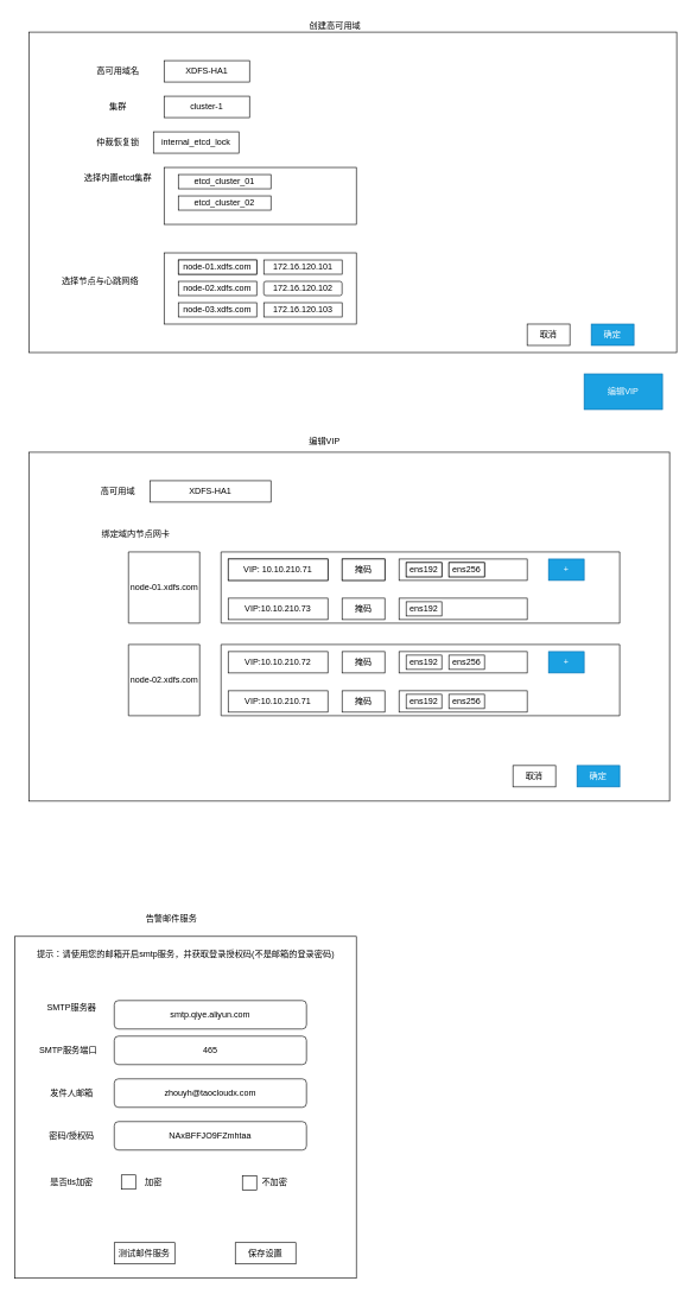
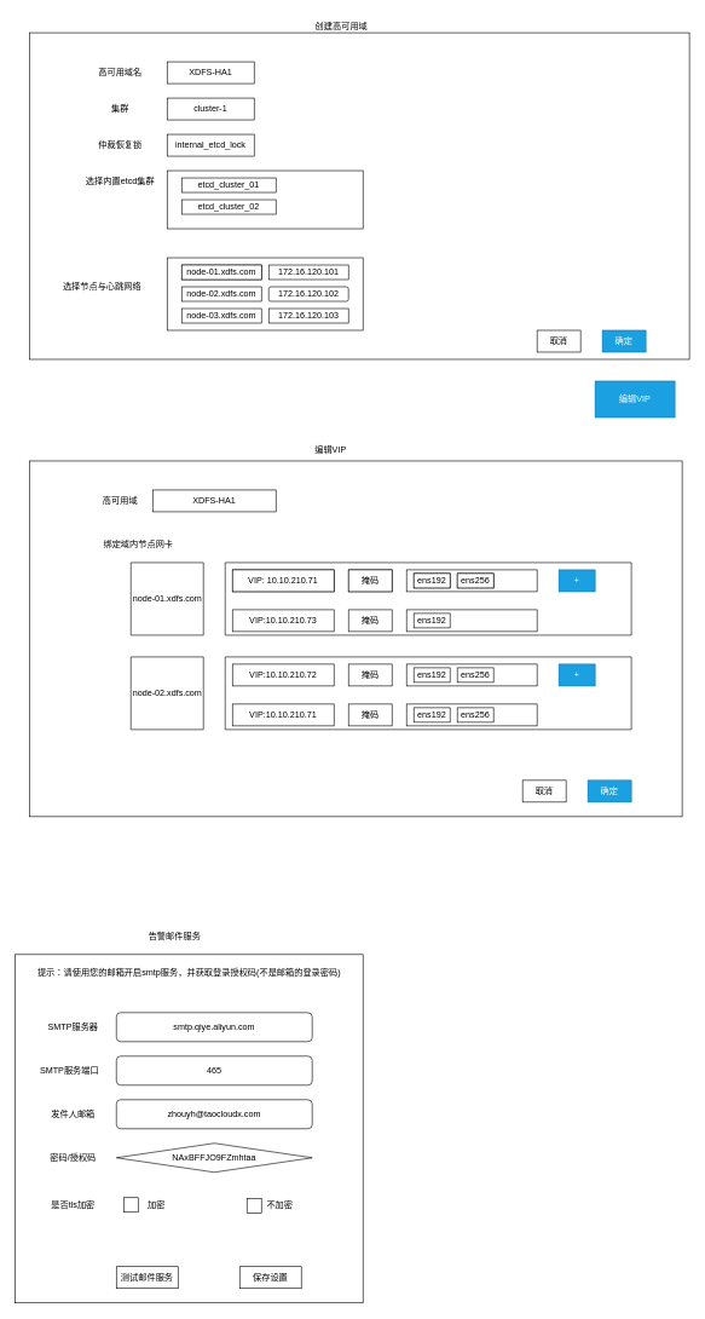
- <mxCell id="48" value="internal_etcd_lock" style="rounded=0;whiteSpace=wrap;html=1;" parent="1" vertex="1"><mxGeometry x="215" y="184" width="120" height="30" as="geometry" /></mxCell>
+ <mxCell id="48" value="internal_etcd_lock" style="rounded=0;whiteSpace=wrap;html=1;" parent="1" vertex="1"><mxGeometry x="230" y="184" width="120" height="30" as="geometry" /></mxCell>
- <mxCell id="66" value="smtp.qiye.aliyun.com" style="rounded=1;whiteSpace=wrap;html=1;" vertex="1" parent="1"><mxGeometry x="160" y="1404" width="270" height="40" as="geometry" /></mxCell>
+ <mxCell id="66" value="smtp.qiye.aliyun.com" style="rounded=1;whiteSpace=wrap;html=1;" vertex="1" parent="1"><mxGeometry x="160" y="1394" width="270" height="40" as="geometry" /></mxCell>
- <mxCell id="72" value="NAxBFFJO9FZmhtaa" style="rounded=1;whiteSpace=wrap;html=1;" vertex="1" parent="1"><mxGeometry x="160" y="1574" width="270" height="40" as="geometry" /></mxCell>
+ <mxCell id="72" value="NAxBFFJO9FZmhtaa" style="rhombus;whiteSpace=wrap;html=1;" vertex="1" parent="1"><mxGeometry x="160" y="1574" width="270" height="40" as="geometry" /></mxCell>
